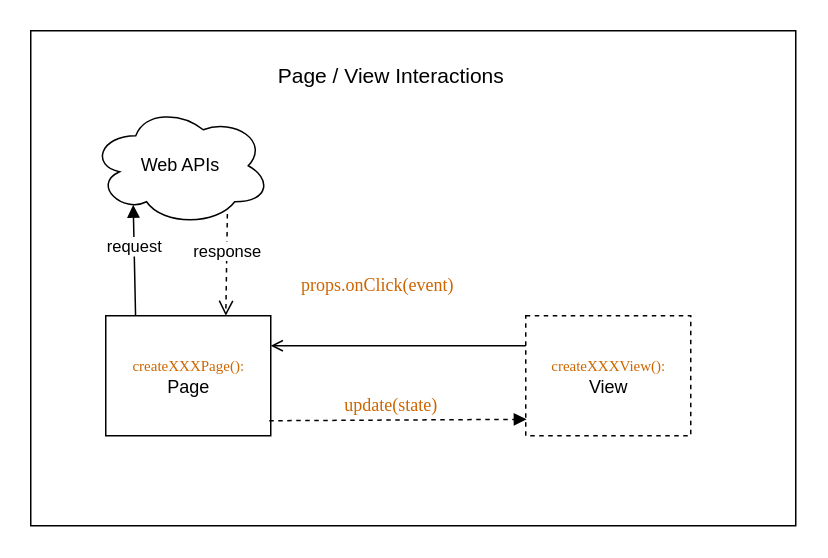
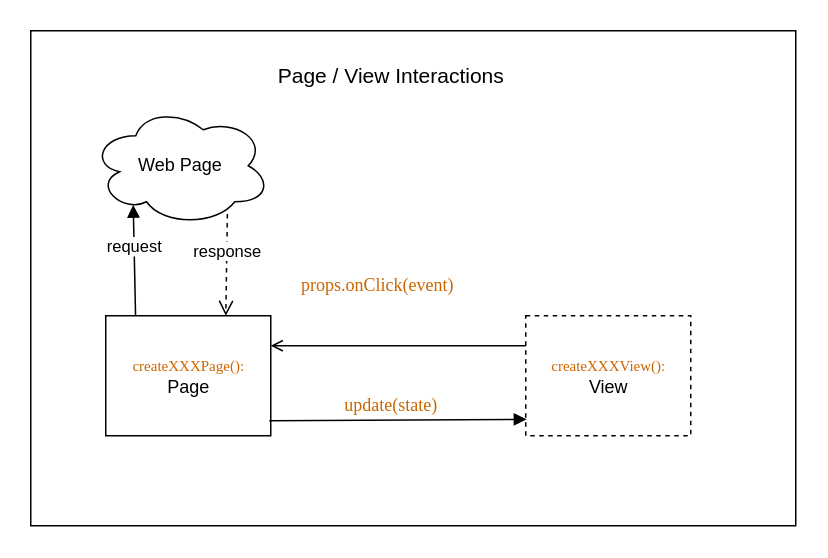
- <mxCell id="10" value="Web APIs" style="ellipse;shape=cloud;whiteSpace=wrap;html=1;" parent="1" vertex="1"><mxGeometry x="60" y="70" width="120" height="80" as="geometry" /></mxCell>
+ <mxCell id="10" value="Web Page" style="ellipse;shape=cloud;whiteSpace=wrap;html=1;" parent="1" vertex="1"><mxGeometry x="60" y="70" width="120" height="80" as="geometry" /></mxCell>
- <mxCell id="6" value="" style="html=1;verticalAlign=bottom;labelBackgroundColor=none;endArrow=block;endFill=1;rounded=0;entryX=0.005;entryY=0.863;entryDx=0;entryDy=0;entryPerimeter=0;exitX=0.991;exitY=0.875;exitDx=0;exitDy=0;exitPerimeter=0;dashed=1;" parent="1" source="3" target="4" edge="1"><mxGeometry width="160" relative="1" as="geometry"><mxPoint x="190" y="280" as="sourcePoint" /><mxPoint x="340" y="280" as="targetPoint" /></mxGeometry></mxCell>
+ <mxCell id="6" value="" style="html=1;verticalAlign=bottom;labelBackgroundColor=none;endArrow=block;endFill=1;rounded=0;entryX=0.005;entryY=0.863;entryDx=0;entryDy=0;entryPerimeter=0;exitX=0.991;exitY=0.875;exitDx=0;exitDy=0;exitPerimeter=0;" parent="1" source="3" target="4" edge="1"><mxGeometry width="160" relative="1" as="geometry"><mxPoint x="190" y="280" as="sourcePoint" /><mxPoint x="340" y="280" as="targetPoint" /></mxGeometry></mxCell>
